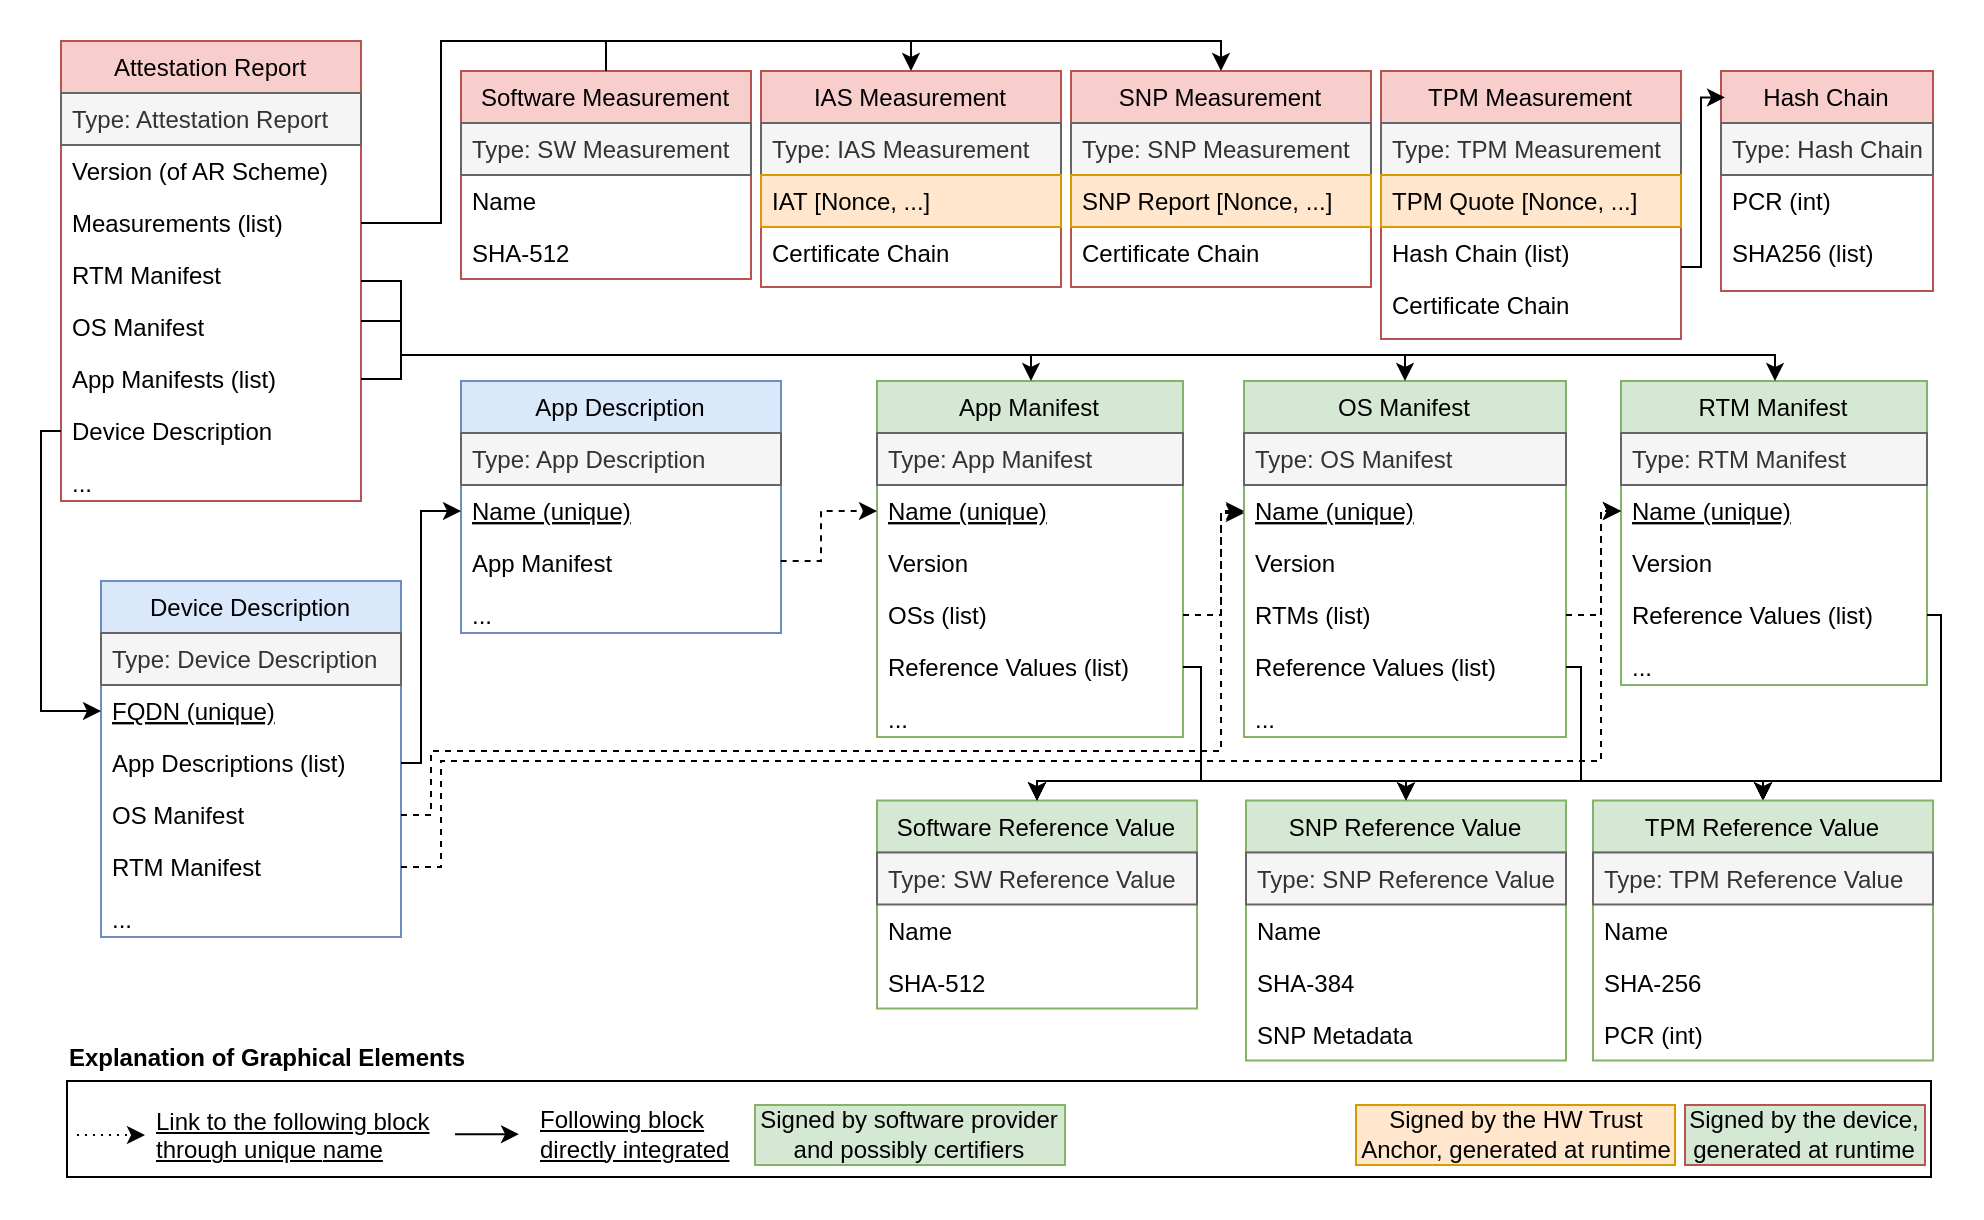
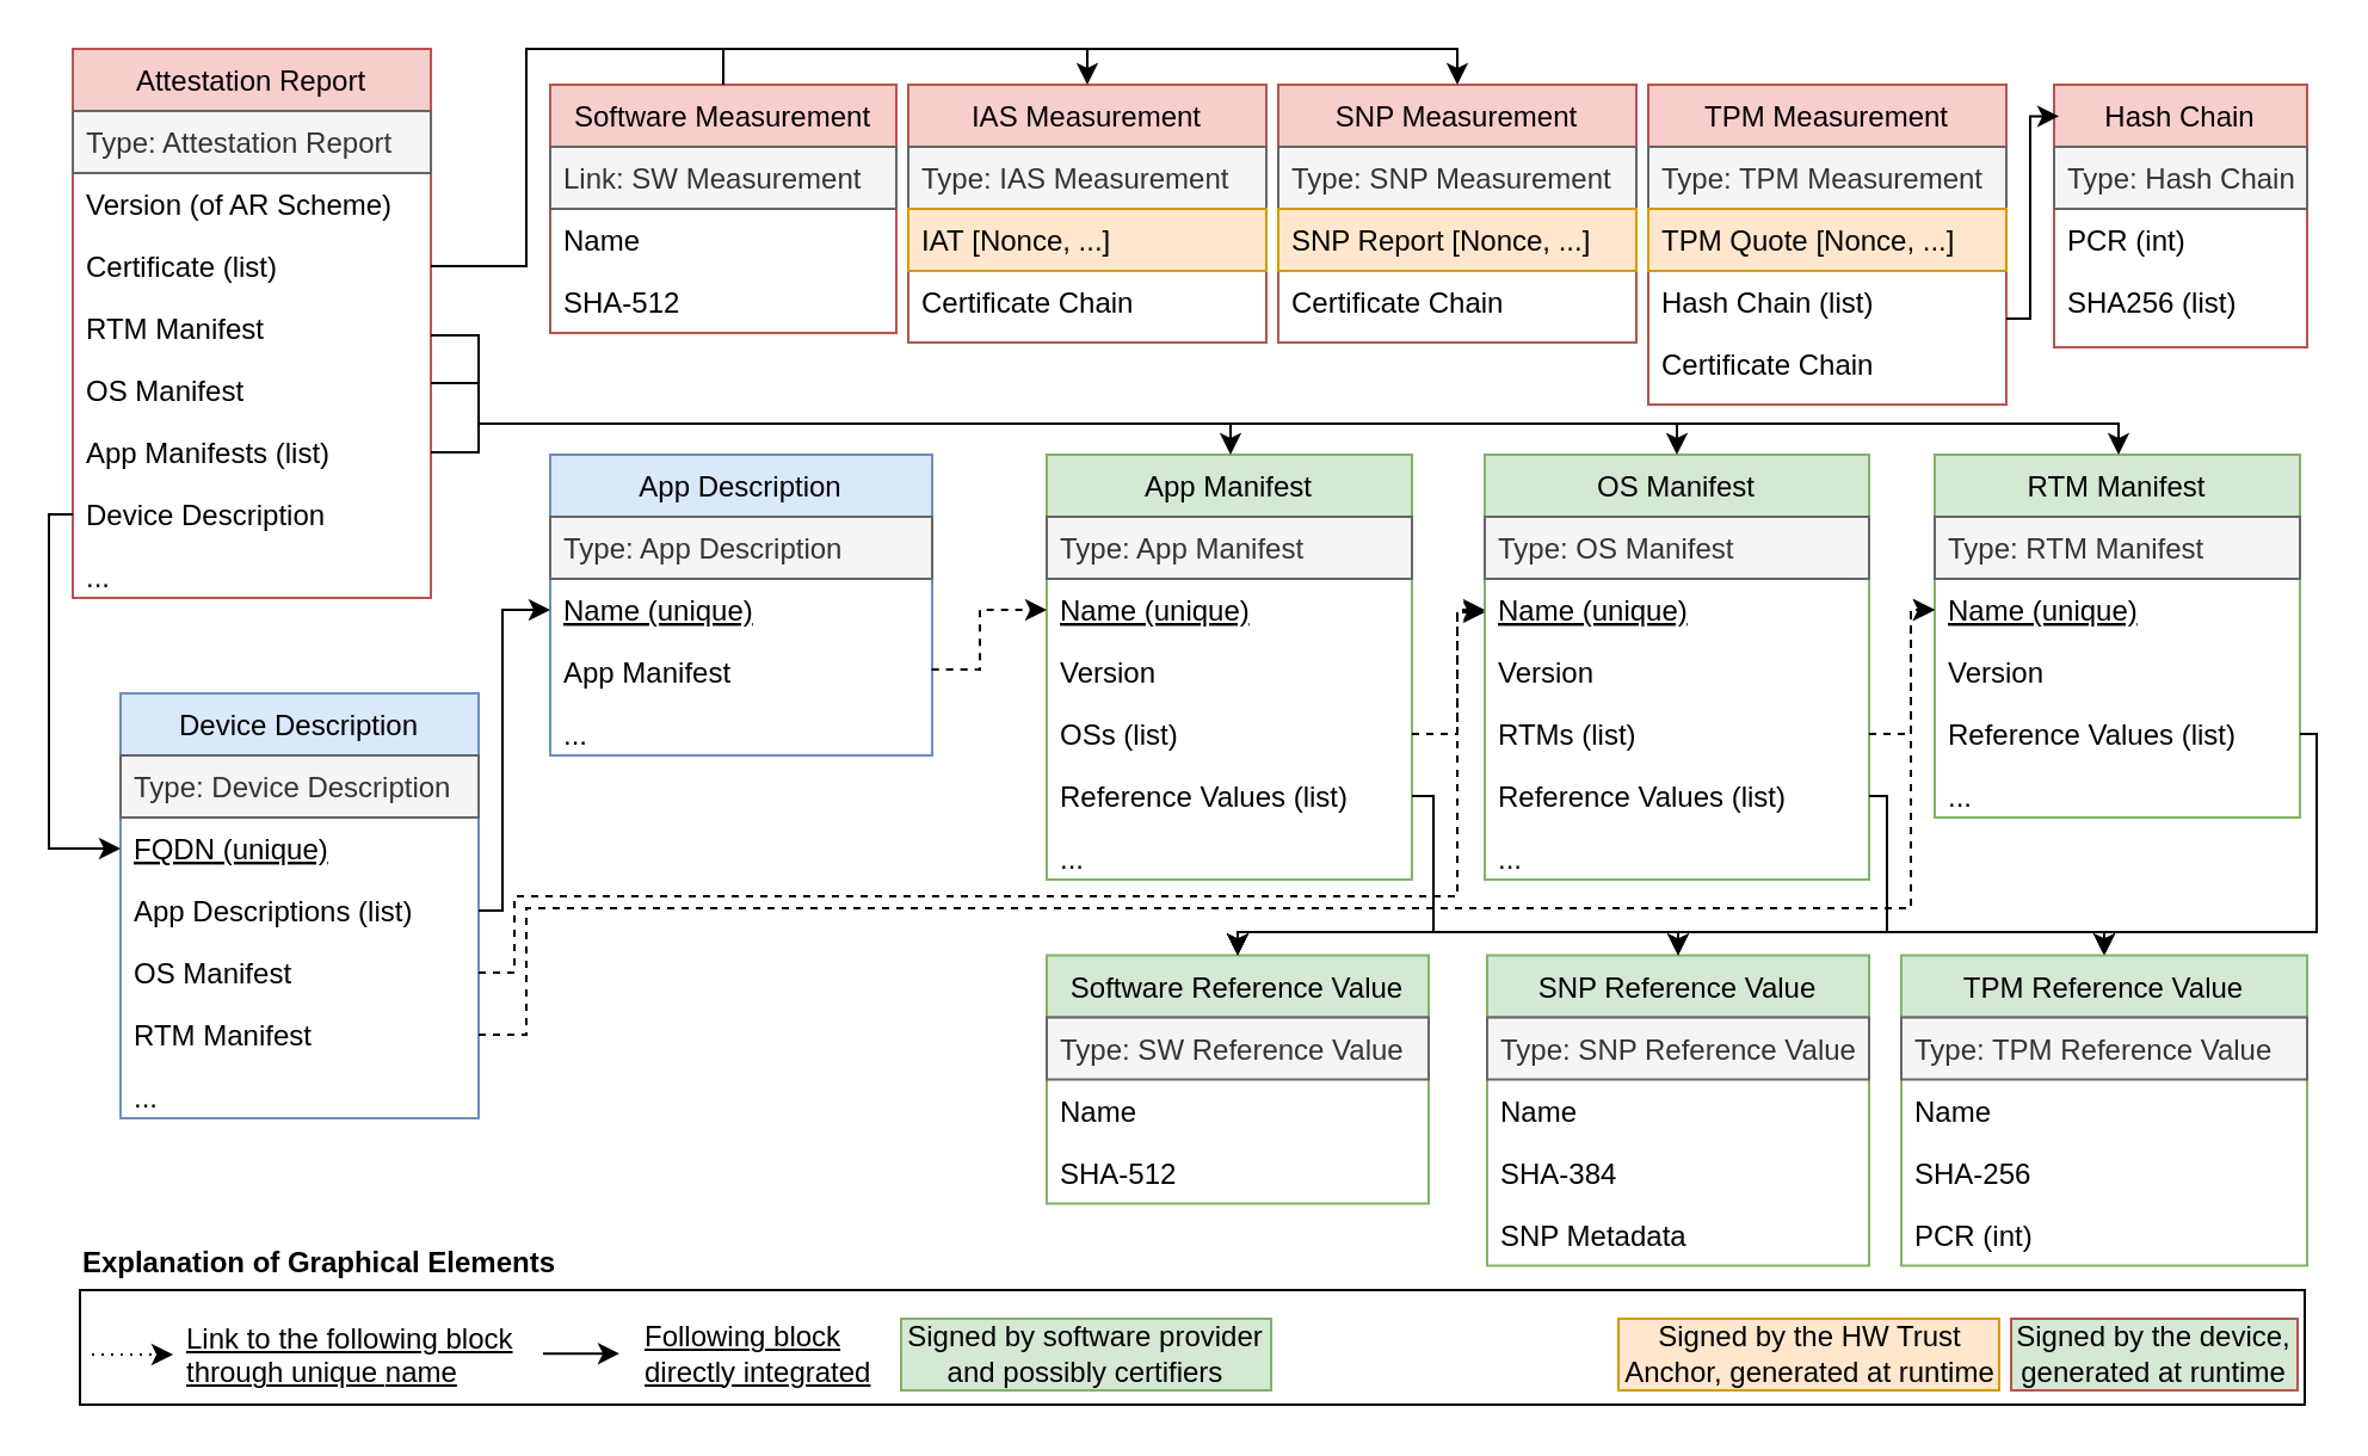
- <mxCell id="42" value="Type: SW Measurement" style="text;strokeColor=#666666;fillColor=#f5f5f5;align=left;verticalAlign=top;spacingLeft=4;spacingRight=4;overflow=hidden;rotatable=0;points=[[0,0.5],[1,0.5]];portConstraint=eastwest;fontColor=#333333;" parent="41" vertex="1"><mxGeometry y="26" width="145" height="26" as="geometry" /></mxCell>
+ <mxCell id="42" value="Link: SW Measurement" style="text;strokeColor=#666666;fillColor=#f5f5f5;align=left;verticalAlign=top;spacingLeft=4;spacingRight=4;overflow=hidden;rotatable=0;points=[[0,0.5],[1,0.5]];portConstraint=eastwest;fontColor=#333333;" parent="41" vertex="1"><mxGeometry y="26" width="145" height="26" as="geometry" /></mxCell>
- <mxCell id="25" value="Measurements (list)" style="text;strokeColor=none;fillColor=none;align=left;verticalAlign=top;spacingLeft=4;spacingRight=4;overflow=hidden;rotatable=0;points=[[0,0.5],[1,0.5]];portConstraint=eastwest;" parent="22" vertex="1"><mxGeometry y="78" width="150" height="26" as="geometry" /></mxCell>
+ <mxCell id="25" value="Certificate (list)" style="text;strokeColor=none;fillColor=none;align=left;verticalAlign=top;spacingLeft=4;spacingRight=4;overflow=hidden;rotatable=0;points=[[0,0.5],[1,0.5]];portConstraint=eastwest;" parent="22" vertex="1"><mxGeometry y="78" width="150" height="26" as="geometry" /></mxCell>
